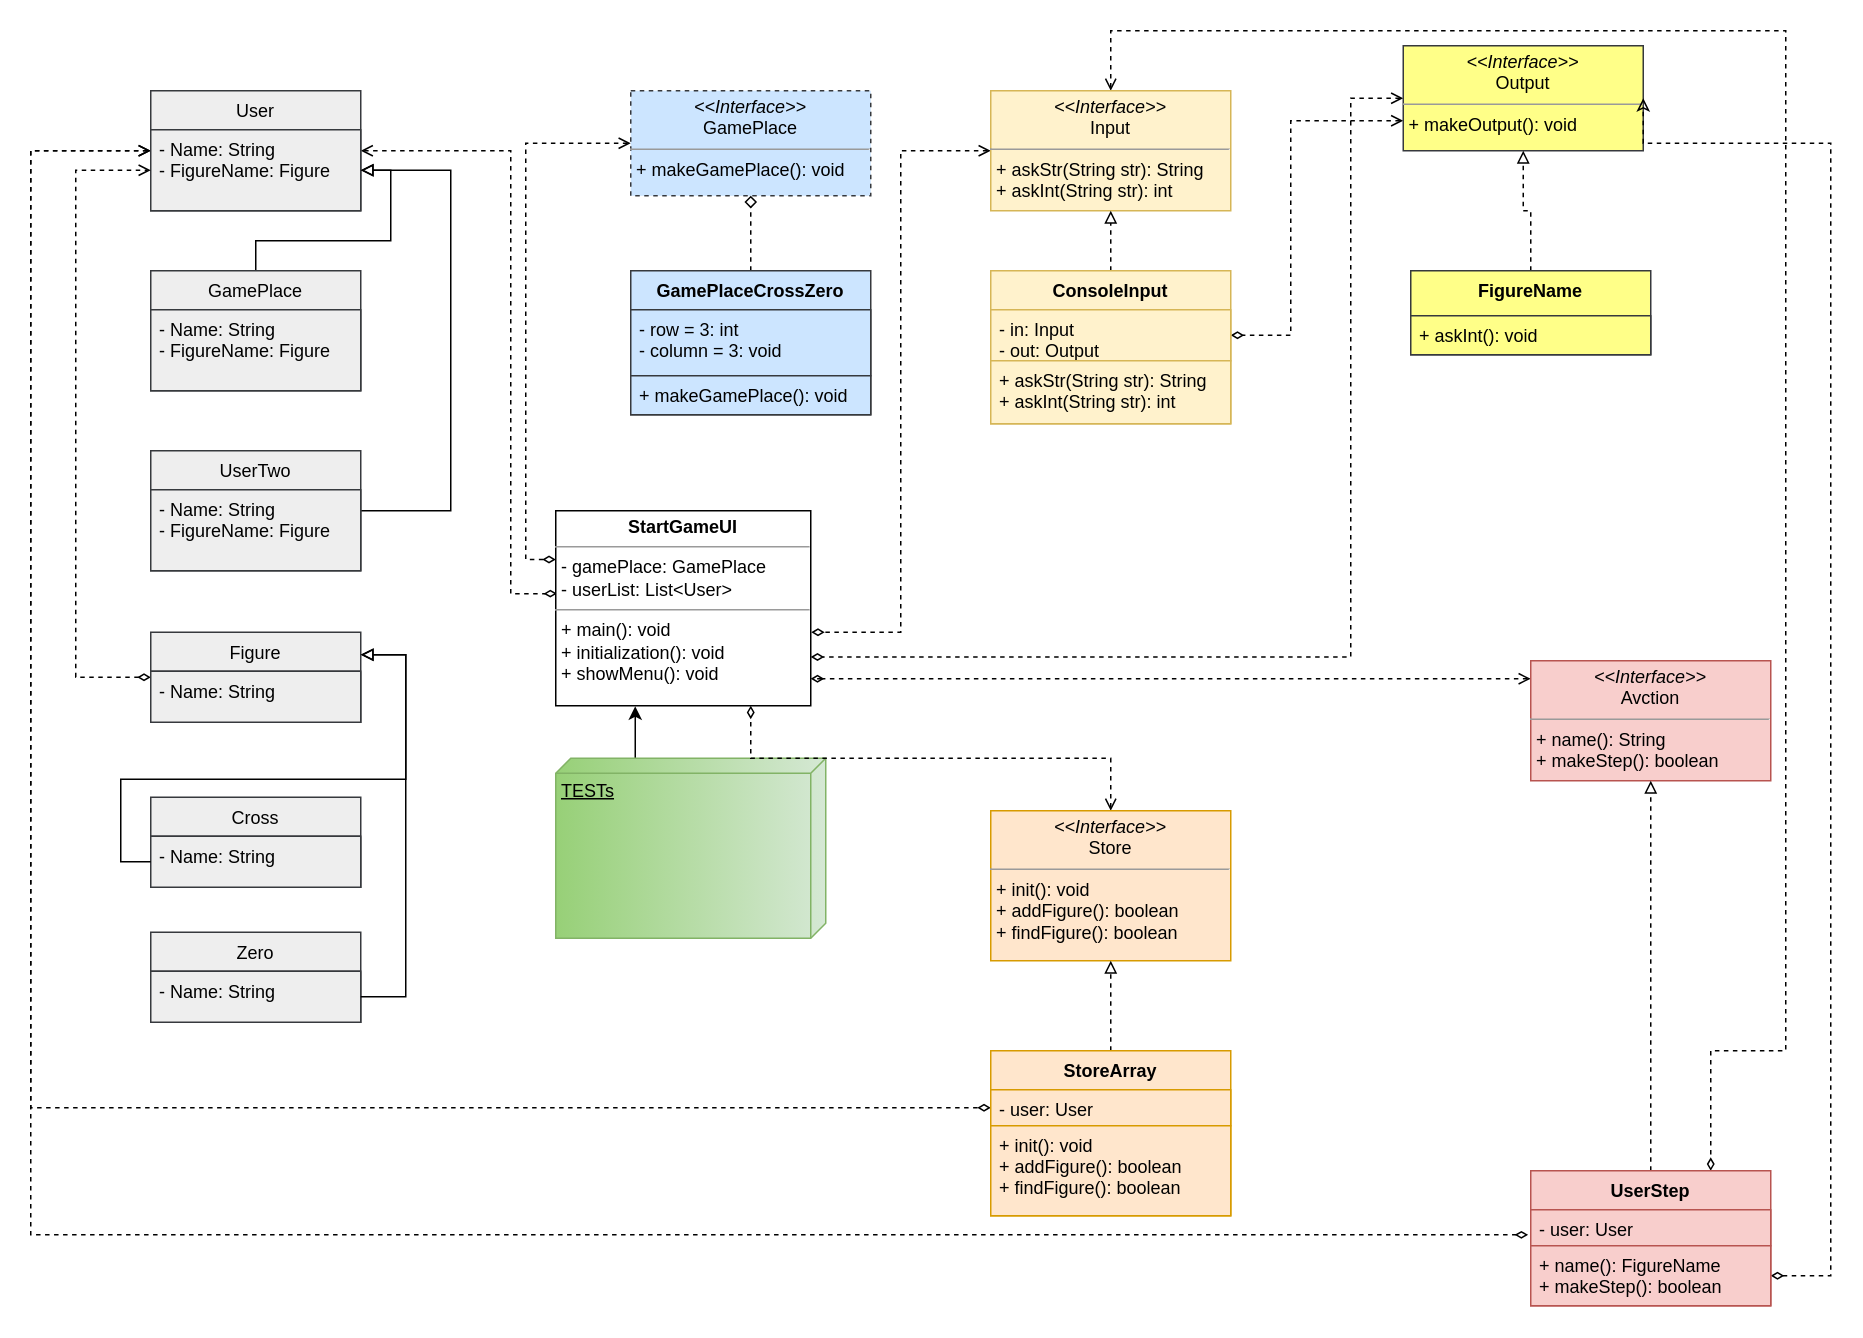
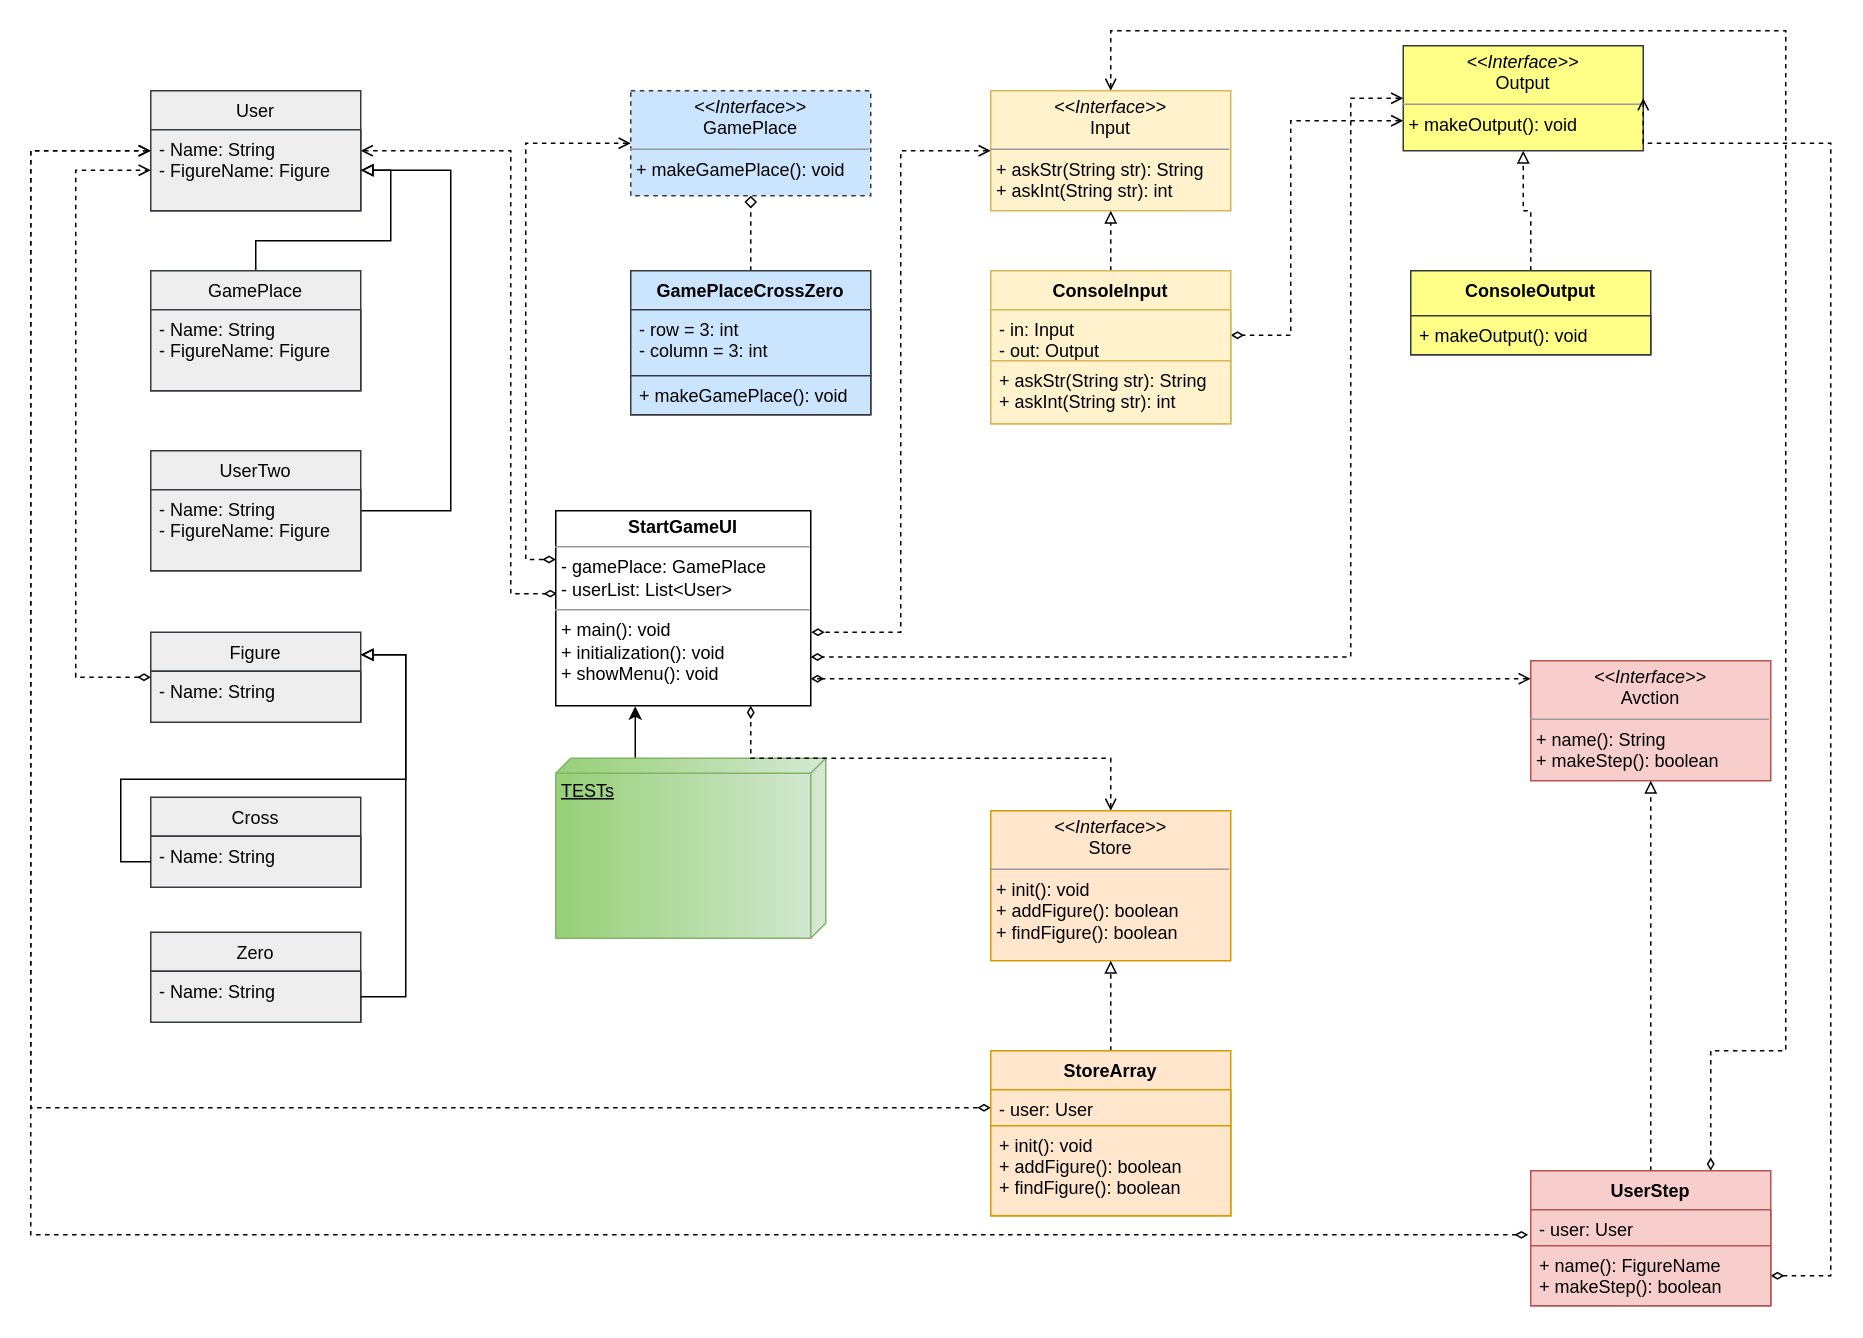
- <mxCell id="47" style="edgeStyle=orthogonalEdgeStyle;rounded=0;orthogonalLoop=1;jettySize=auto;html=1;entryX=1;entryY=0.5;entryDx=0;entryDy=0;dashed=1;startArrow=diamondThin;startFill=0;endArrow=classic;endFill=0;exitX=1;exitY=0.5;exitDx=0;exitDy=0;" parent="1" source="56" target="33" edge="1"><mxGeometry relative="1" as="geometry"><Array as="points"><mxPoint x="1220" y="850" /><mxPoint x="1220" y="95" /></Array></mxGeometry></mxCell>
+ <mxCell id="47" style="edgeStyle=orthogonalEdgeStyle;rounded=0;orthogonalLoop=1;jettySize=auto;html=1;entryX=1;entryY=0.5;entryDx=0;entryDy=0;dashed=1;startArrow=diamondThin;startFill=0;endArrow=open;endFill=0;exitX=1;exitY=0.5;exitDx=0;exitDy=0;" parent="1" source="56" target="33" edge="1"><mxGeometry relative="1" as="geometry"><Array as="points"><mxPoint x="1220" y="850" /><mxPoint x="1220" y="95" /></Array></mxGeometry></mxCell>
- <mxCell id="42" value="FigureName" style="swimlane;fontStyle=1;align=center;verticalAlign=top;childLayout=stackLayout;horizontal=1;startSize=30;horizontalStack=0;resizeParent=1;resizeParentMax=0;resizeLast=0;collapsible=1;marginBottom=0;fillColor=#ffff88;strokeColor=#36393d;" parent="1" vertex="1"><mxGeometry x="940" y="180" width="160" height="56" as="geometry" /></mxCell>
+ <mxCell id="42" value="ConsoleOutput" style="swimlane;fontStyle=1;align=center;verticalAlign=top;childLayout=stackLayout;horizontal=1;startSize=30;horizontalStack=0;resizeParent=1;resizeParentMax=0;resizeLast=0;collapsible=1;marginBottom=0;fillColor=#ffff88;strokeColor=#36393d;" parent="1" vertex="1"><mxGeometry x="940" y="180" width="160" height="56" as="geometry" /></mxCell>
- <mxCell id="6" value="- row = 3: int&#10;- column = 3: void" style="text;strokeColor=#36393d;fillColor=#cce5ff;align=left;verticalAlign=top;spacingLeft=4;spacingRight=4;overflow=hidden;rotatable=0;points=[[0,0.5],[1,0.5]];portConstraint=eastwest;" parent="5" vertex="1"><mxGeometry y="26" width="160" height="44" as="geometry" /></mxCell>
+ <mxCell id="6" value="- row = 3: int&#10;- column = 3: int" style="text;strokeColor=#36393d;fillColor=#cce5ff;align=left;verticalAlign=top;spacingLeft=4;spacingRight=4;overflow=hidden;rotatable=0;points=[[0,0.5],[1,0.5]];portConstraint=eastwest;" parent="5" vertex="1"><mxGeometry y="26" width="160" height="44" as="geometry" /></mxCell>
- <mxCell id="43" value="+ askInt(): void" style="text;strokeColor=#36393d;fillColor=#ffff88;align=left;verticalAlign=top;spacingLeft=4;spacingRight=4;overflow=hidden;rotatable=0;points=[[0,0.5],[1,0.5]];portConstraint=eastwest;" parent="42" vertex="1"><mxGeometry y="30" width="160" height="26" as="geometry" /></mxCell>
+ <mxCell id="43" value="+ makeOutput(): void" style="text;strokeColor=#36393d;fillColor=#ffff88;align=left;verticalAlign=top;spacingLeft=4;spacingRight=4;overflow=hidden;rotatable=0;points=[[0,0.5],[1,0.5]];portConstraint=eastwest;" parent="42" vertex="1"><mxGeometry y="30" width="160" height="26" as="geometry" /></mxCell>
